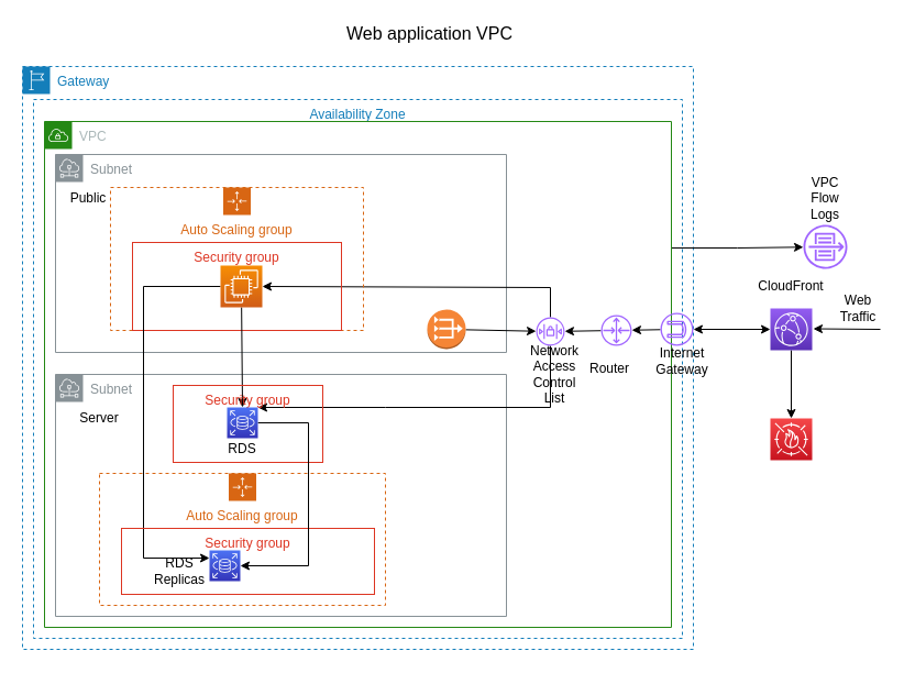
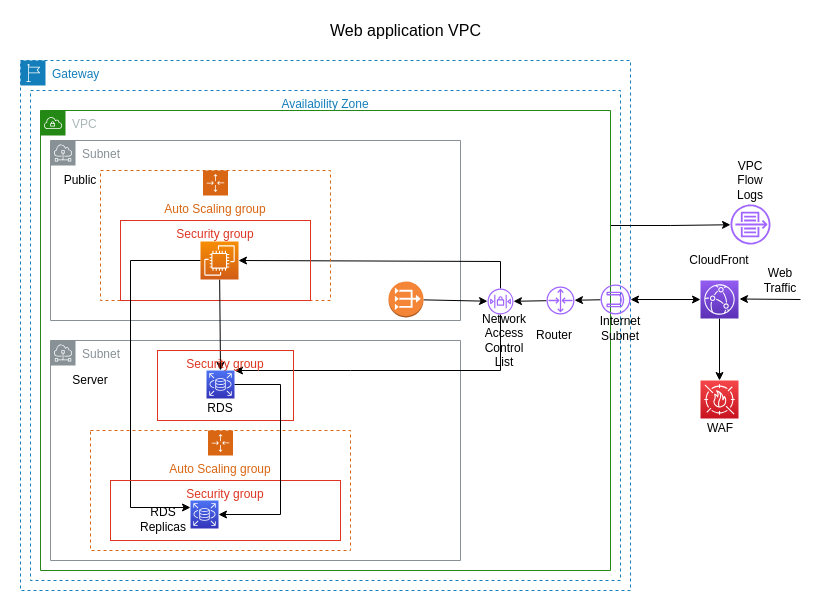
- <mxCell id="2" value="&lt;font style=&quot;font-size: 16px&quot;&gt;Web application VPC&lt;/font&gt;" style="text;html=1;strokeColor=none;fillColor=none;align=center;verticalAlign=middle;whiteSpace=wrap;rounded=0;" vertex="1" parent="1"><mxGeometry x="278" y="20" width="225" height="20" as="geometry" /></mxCell>
+ <mxCell id="2" value="&lt;font style=&quot;font-size: 16px&quot;&gt;Web application VPC&lt;/font&gt;" style="text;html=1;strokeColor=none;fillColor=none;align=center;verticalAlign=middle;whiteSpace=wrap;rounded=0;" vertex="1" parent="1"><mxGeometry x="293" y="20" width="225" height="20" as="geometry" /></mxCell>
- <mxCell id="16" value="Internet Gateway" style="text;html=1;strokeColor=none;fillColor=none;align=center;verticalAlign=middle;whiteSpace=wrap;rounded=0;" vertex="1" parent="1"><mxGeometry x="600" y="318" width="40" height="20" as="geometry" /></mxCell>
+ <mxCell id="16" value="Internet Subnet" style="text;html=1;strokeColor=none;fillColor=none;align=center;verticalAlign=middle;whiteSpace=wrap;rounded=0;" vertex="1" parent="1"><mxGeometry x="600" y="318" width="40" height="20" as="geometry" /></mxCell>
+ <mxCell id="8" value="WAF" style="text;html=1;strokeColor=none;fillColor=none;align=center;verticalAlign=middle;whiteSpace=wrap;rounded=0;" vertex="1" parent="1"><mxGeometry x="700" y="418" width="40" height="20" as="geometry" /></mxCell>
